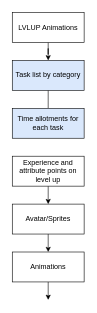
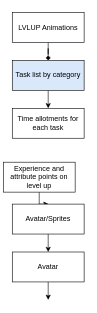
- <mxCell id="2" style="edgeStyle=orthogonalEdgeStyle;rounded=0;orthogonalLoop=1;jettySize=auto;html=1;entryX=0.5;entryY=0;entryDx=0;entryDy=0;" parent="1" source="3" target="5" edge="1"><mxGeometry relative="1" as="geometry"><mxPoint x="80" y="130" as="targetPoint" /></mxGeometry></mxCell>
+ <mxCell id="2" style="edgeStyle=orthogonalEdgeStyle;rounded=0;orthogonalLoop=1;jettySize=auto;html=1;entryX=0.5;entryY=0;entryDx=0;entryDy=0;endArrow=diamond;" parent="1" source="3" target="5" edge="1"><mxGeometry relative="1" as="geometry"><mxPoint x="80" y="130" as="targetPoint" /></mxGeometry></mxCell>
- <mxCell id="4" style="edgeStyle=orthogonalEdgeStyle;rounded=0;orthogonalLoop=1;jettySize=auto;html=1;exitX=0.5;exitY=1;exitDx=0;exitDy=0;entryX=0.5;entryY=0;entryDx=0;entryDy=0;endArrow=none;" parent="1" source="5" target="6" edge="1"><mxGeometry relative="1" as="geometry" /></mxCell>
+ <mxCell id="4" style="edgeStyle=orthogonalEdgeStyle;rounded=0;orthogonalLoop=1;jettySize=auto;html=1;exitX=0.5;exitY=1;exitDx=0;exitDy=0;entryX=0.5;entryY=0;entryDx=0;entryDy=0;" parent="1" source="5" target="6" edge="1"><mxGeometry relative="1" as="geometry" /></mxCell>
- <mxCell id="6" value="Time allotments for each task" style="rounded=0;whiteSpace=wrap;html=1;fillColor=#dae8fc;" parent="1" vertex="1"><mxGeometry x="20" y="180" width="120" height="50" as="geometry" /></mxCell>
+ <mxCell id="6" value="Time allotments for each task" style="rounded=0;whiteSpace=wrap;html=1;" parent="1" vertex="1"><mxGeometry x="20" y="180" width="120" height="50" as="geometry" /></mxCell>
- <mxCell id="8" value="Experience and attribute points on level up" style="rounded=0;whiteSpace=wrap;html=1;" parent="1" vertex="1"><mxGeometry x="20" y="260" width="120" height="50" as="geometry" /></mxCell>
+ <mxCell id="8" value="Experience and attribute points on level up" style="rounded=0;whiteSpace=wrap;html=1;" parent="1" vertex="1"><mxGeometry x="5" y="270" width="120" height="50" as="geometry" /></mxCell>
- <mxCell id="12" value="Animations" style="rounded=0;whiteSpace=wrap;html=1;" parent="1" vertex="1"><mxGeometry x="20" y="420" width="120" height="50" as="geometry" /></mxCell>
+ <mxCell id="12" value="Avatar" style="rounded=0;whiteSpace=wrap;html=1;" parent="1" vertex="1"><mxGeometry x="20" y="420" width="120" height="50" as="geometry" /></mxCell>
